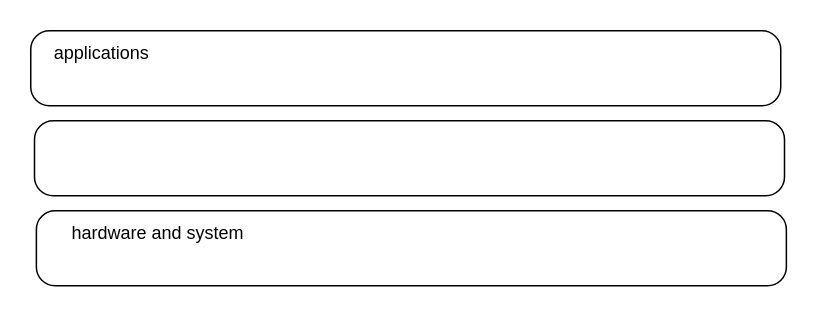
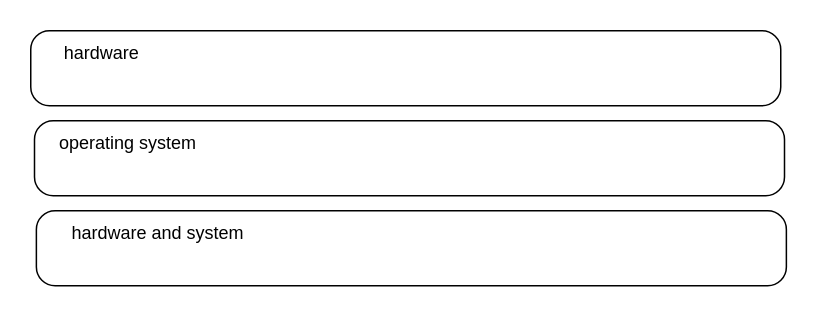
- <mxCell id="5" value="applications" style="text;html=1;strokeColor=none;fillColor=none;align=center;verticalAlign=middle;whiteSpace=wrap;rounded=0;" parent="1" vertex="1"><mxGeometry x="30" y="20" width="75" height="30" as="geometry" /></mxCell>
+ <mxCell id="5" value="hardware" style="text;html=1;strokeColor=none;fillColor=none;align=center;verticalAlign=middle;whiteSpace=wrap;rounded=0;" parent="1" vertex="1"><mxGeometry x="30" y="20" width="75" height="30" as="geometry" /></mxCell>
+ <mxCell id="4" value="operating system" style="text;html=1;strokeColor=none;fillColor=none;align=center;verticalAlign=middle;whiteSpace=wrap;rounded=0;" parent="1" vertex="1"><mxGeometry x="30" y="80" width="110" height="30" as="geometry" /></mxCell>
